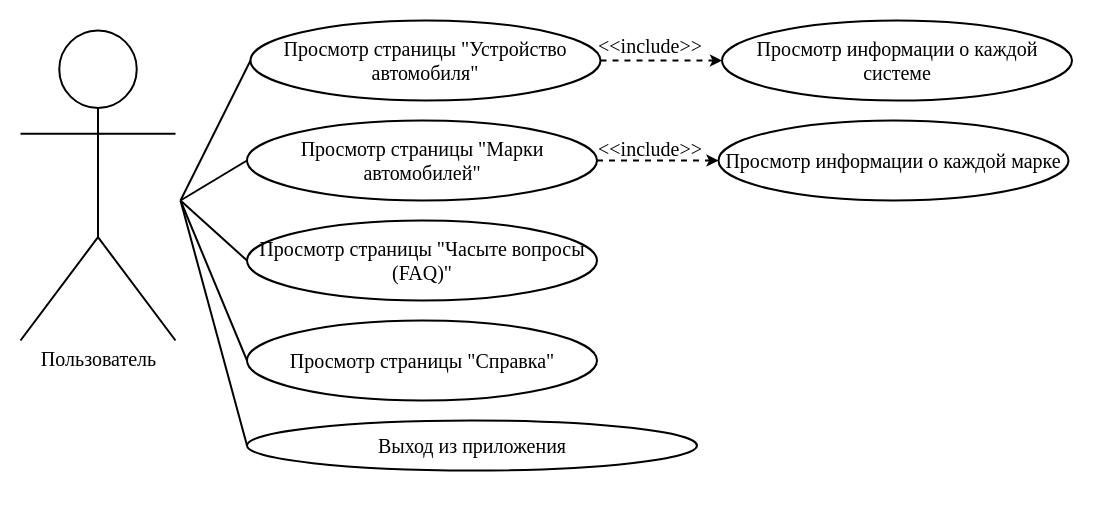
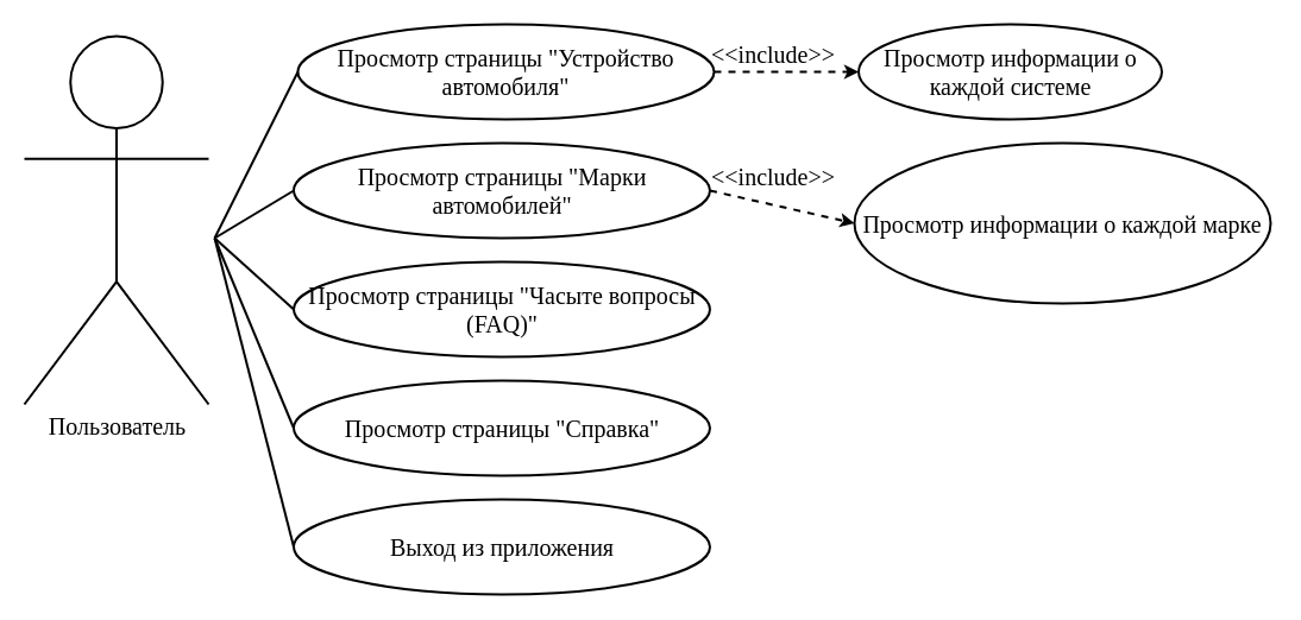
- <mxCell id="7" value="Просмотр информации о каждой системе" style="ellipse;whiteSpace=wrap;html=1;strokeWidth=2;fontSize=20;fontFamily=ISOCEPEUR;" parent="1" vertex="1"><mxGeometry x="721.5" y="20" width="350" height="80" as="geometry" /></mxCell>
+ <mxCell id="7" value="Просмотр информации о каждой системе" style="ellipse;whiteSpace=wrap;html=1;strokeWidth=2;fontSize=20;fontFamily=ISOCEPEUR;" parent="1" vertex="1"><mxGeometry x="721.5" y="20" width="255" height="80" as="geometry" /></mxCell>
- <mxCell id="8" value="Просмотр информации о каждой марке" style="ellipse;whiteSpace=wrap;html=1;strokeWidth=2;fontSize=20;fontFamily=ISOCEPEUR;" parent="1" vertex="1"><mxGeometry x="718" y="120" width="350" height="80" as="geometry" /></mxCell>
+ <mxCell id="8" value="Просмотр информации о каждой марке" style="ellipse;whiteSpace=wrap;html=1;strokeWidth=2;fontSize=20;fontFamily=ISOCEPEUR;" parent="1" vertex="1"><mxGeometry x="718" y="120" width="350" height="135" as="geometry" /></mxCell>
- <mxCell id="17" value="Выход из приложения" style="ellipse;whiteSpace=wrap;html=1;strokeWidth=2;fontSize=20;fontFamily=ISOCEPEUR;" parent="1" vertex="1"><mxGeometry x="246.5" y="420" width="450" height="50" as="geometry" /></mxCell>
+ <mxCell id="17" value="Выход из приложения" style="ellipse;whiteSpace=wrap;html=1;strokeWidth=2;fontSize=20;fontFamily=ISOCEPEUR;" parent="1" vertex="1"><mxGeometry x="246.5" y="420" width="350" height="80" as="geometry" /></mxCell>
